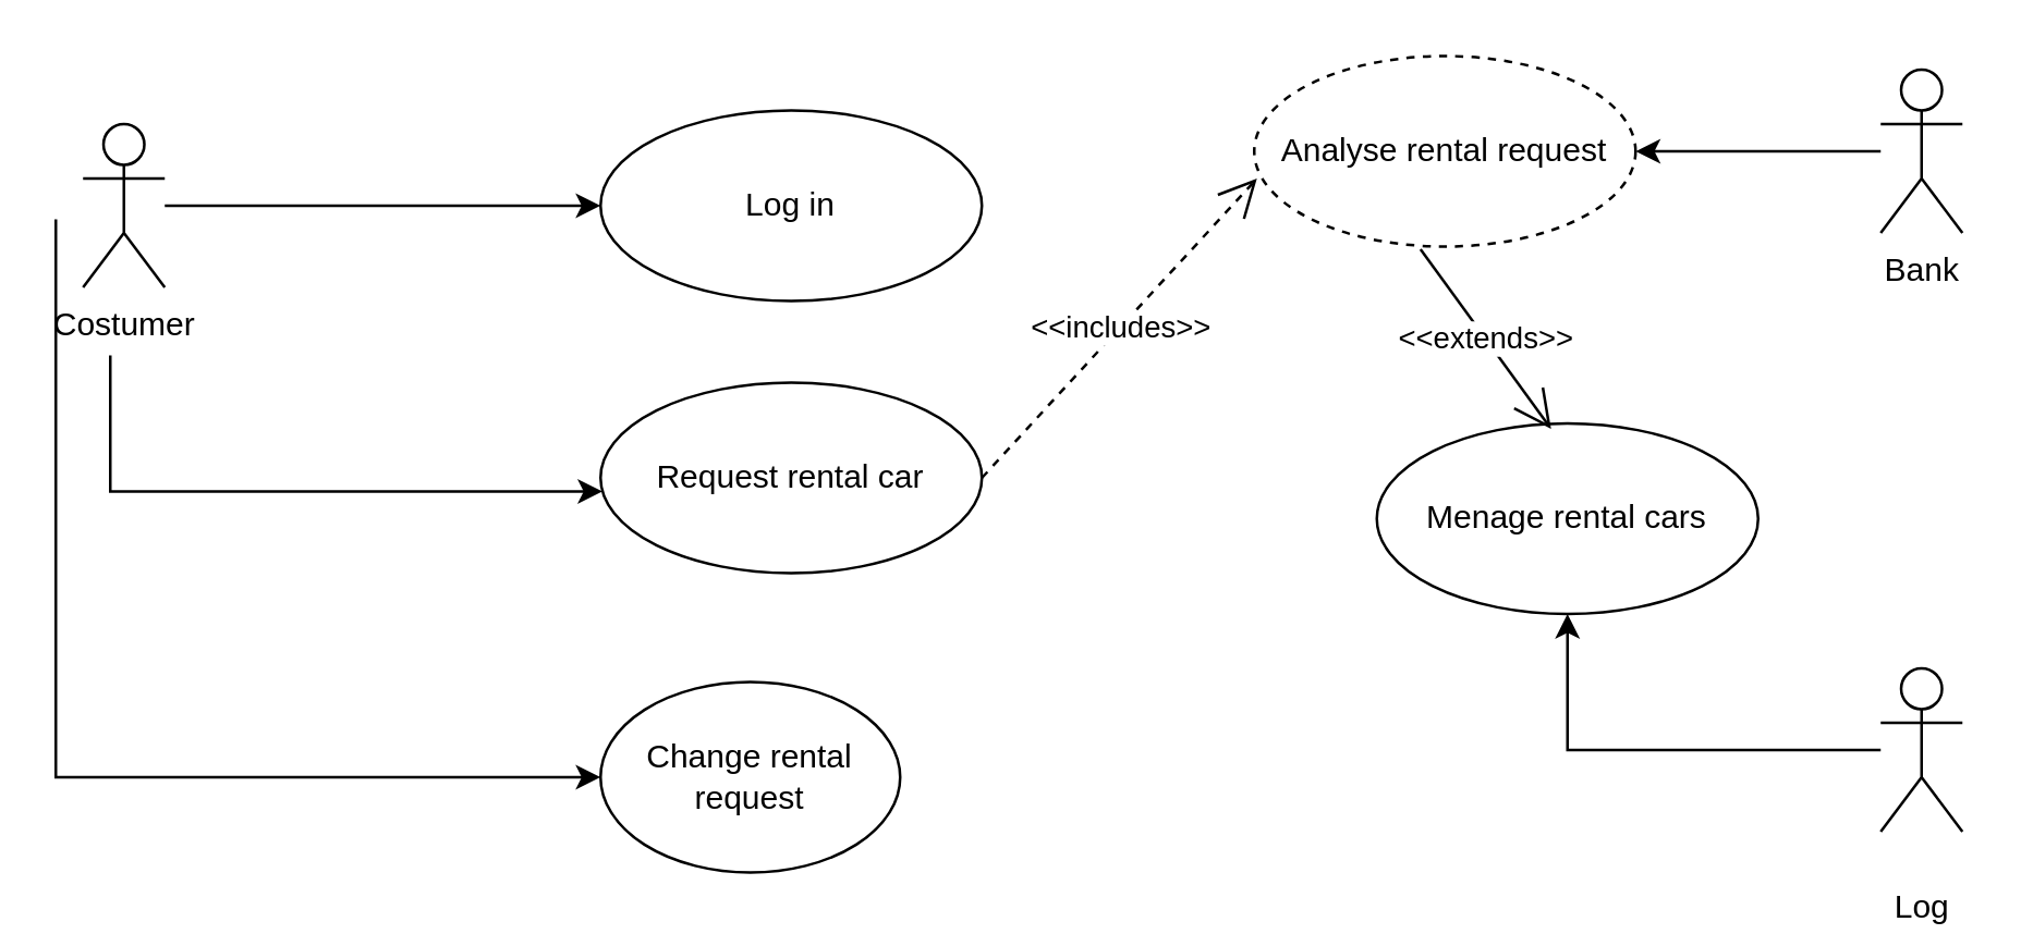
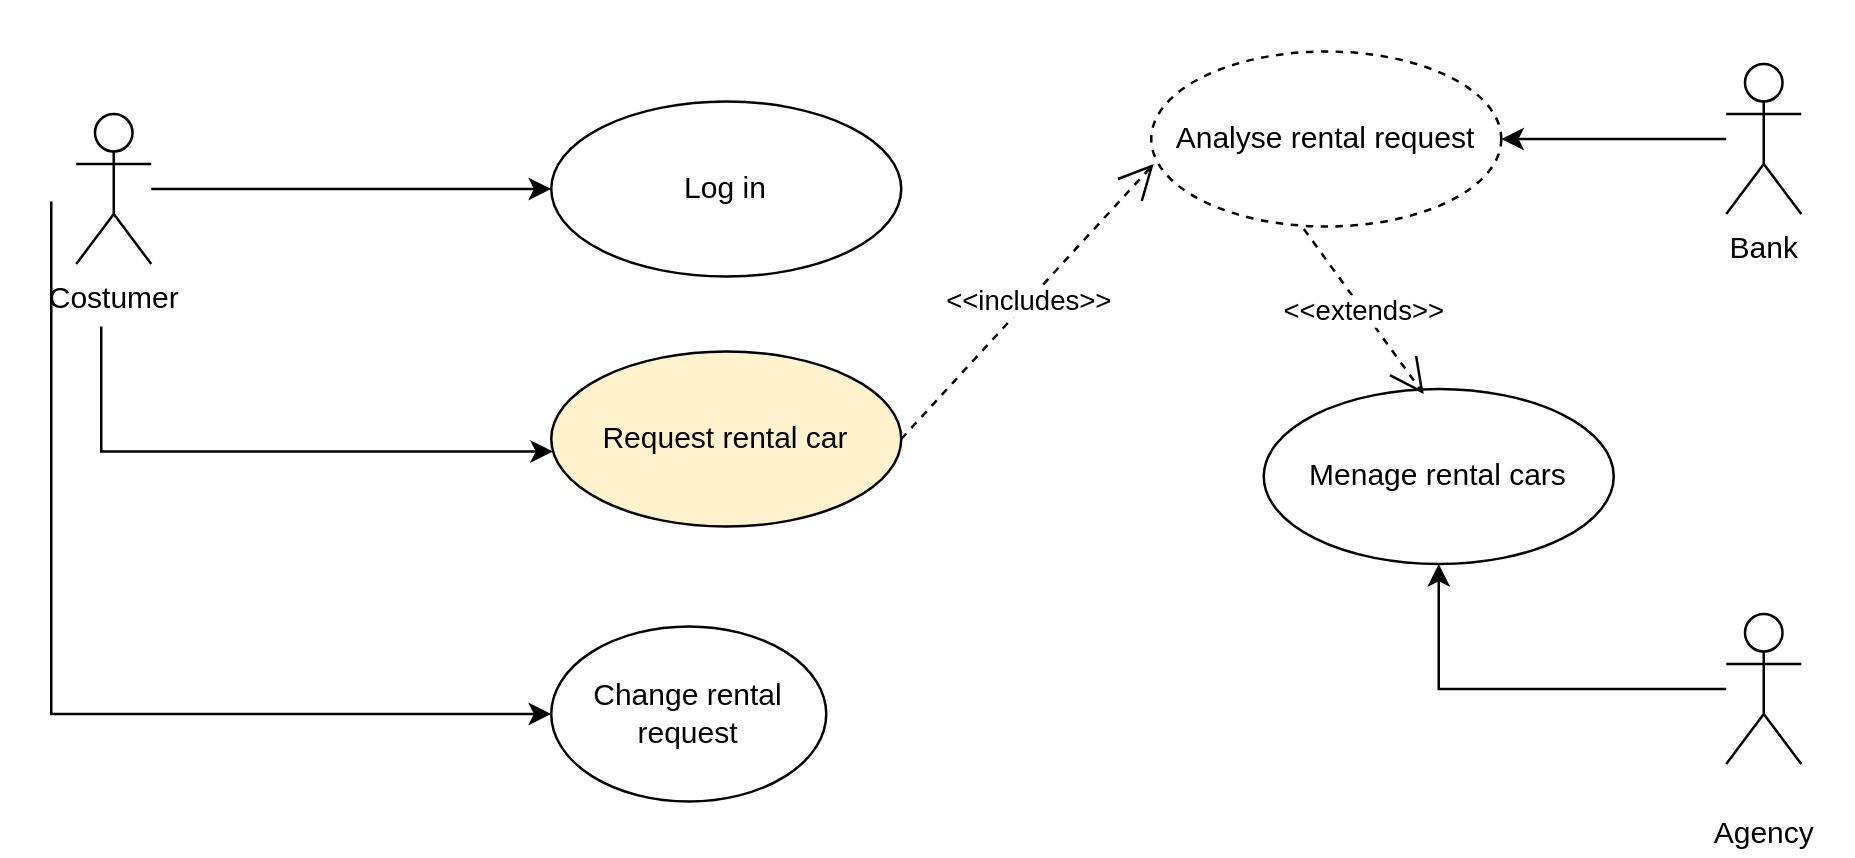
- <mxCell id="16" value="&amp;lt;&amp;lt;extends&amp;gt;&amp;gt;" style="endArrow=open;endSize=12;dashed=0;html=1;rounded=0;exitX=0.436;exitY=1.014;exitDx=0;exitDy=0;entryX=0.457;entryY=0.029;entryDx=0;entryDy=0;entryPerimeter=0;exitPerimeter=0;" edge="1" parent="1" source="11" target="15"><mxGeometry width="160" relative="1" as="geometry"><mxPoint x="370" y="185" as="sourcePoint" /><mxPoint x="471" y="75" as="targetPoint" /></mxGeometry></mxCell>
+ <mxCell id="16" value="&amp;lt;&amp;lt;extends&amp;gt;&amp;gt;" style="endArrow=open;endSize=12;dashed=1;html=1;rounded=0;exitX=0.436;exitY=1.014;exitDx=0;exitDy=0;entryX=0.457;entryY=0.029;entryDx=0;entryDy=0;entryPerimeter=0;exitPerimeter=0;" edge="1" parent="1" source="11" target="15"><mxGeometry width="160" relative="1" as="geometry"><mxPoint x="370" y="185" as="sourcePoint" /><mxPoint x="471" y="75" as="targetPoint" /></mxGeometry></mxCell>
- <mxCell id="7" value="Request rental car" style="ellipse;whiteSpace=wrap;html=1;" vertex="1" parent="1"><mxGeometry x="220" y="140" width="140" height="70" as="geometry" /></mxCell>
+ <mxCell id="7" value="Request rental car" style="ellipse;whiteSpace=wrap;html=1;fillColor=#fff2cc;" vertex="1" parent="1"><mxGeometry x="220" y="140" width="140" height="70" as="geometry" /></mxCell>
- <mxCell id="14" value="&lt;div&gt;&lt;br&gt;&lt;/div&gt;&lt;div&gt;Log&lt;/div&gt;" style="shape=umlActor;verticalLabelPosition=bottom;verticalAlign=top;html=1;outlineConnect=0;" vertex="1" parent="1"><mxGeometry x="690" y="245" width="30" height="60" as="geometry" /></mxCell>
+ <mxCell id="14" value="&lt;div&gt;&lt;br&gt;&lt;/div&gt;&lt;div&gt;Agency&lt;/div&gt;" style="shape=umlActor;verticalLabelPosition=bottom;verticalAlign=top;html=1;outlineConnect=0;" vertex="1" parent="1"><mxGeometry x="690" y="245" width="30" height="60" as="geometry" /></mxCell>
